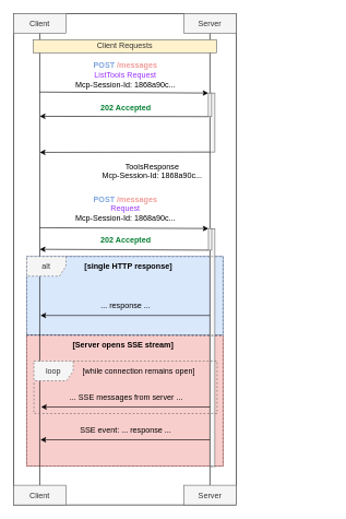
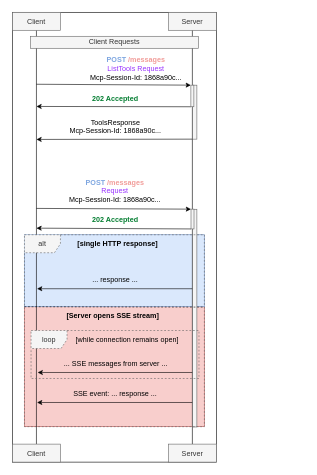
- <mxCell id="9" value="Client Requests" style="rounded=0;whiteSpace=wrap;html=1;fillColor=#fff2cc;fontColor=#333333;strokeColor=#666666;" vertex="1" parent="1"><mxGeometry x="50" y="60" width="280" height="20" as="geometry" /></mxCell>
+ <mxCell id="9" value="Client Requests" style="rounded=0;whiteSpace=wrap;html=1;fillColor=#f5f5f5;fontColor=#333333;strokeColor=#666666;" vertex="1" parent="1"><mxGeometry x="50" y="60" width="280" height="20" as="geometry" /></mxCell>
- <mxCell id="10" value="&lt;span style=&quot;font-family: Helvetica; font-size: 12px; font-style: normal; font-variant-ligatures: normal; font-variant-caps: normal; letter-spacing: normal; orphans: 2; text-indent: 0px; text-transform: none; widows: 2; word-spacing: 0px; -webkit-text-stroke-width: 0px; white-space: normal; text-decoration-thickness: initial; text-decoration-style: initial; text-decoration-color: initial; float: none; display: inline !important;&quot;&gt;&lt;font style=&quot;color: rgb(126, 166, 224);&quot;&gt;&lt;b style=&quot;&quot;&gt;POST&lt;/b&gt;&lt;/font&gt;&lt;/span&gt;&lt;span style=&quot;color: rgb(0, 0, 0); font-family: Helvetica; font-size: 12px; font-style: normal; font-variant-ligatures: normal; font-variant-caps: normal; font-weight: 400; letter-spacing: normal; orphans: 2; text-indent: 0px; text-transform: none; widows: 2; word-spacing: 0px; -webkit-text-stroke-width: 0px; white-space: normal; text-decoration-thickness: initial; text-decoration-style: initial; text-decoration-color: initial; float: none; display: inline !important;&quot;&gt; &lt;/span&gt;&lt;span style=&quot;font-family: Helvetica; font-size: 12px; font-style: normal; font-variant-ligatures: normal; font-variant-caps: normal; letter-spacing: normal; orphans: 2; text-indent: 0px; text-transform: none; widows: 2; word-spacing: 0px; -webkit-text-stroke-width: 0px; white-space: normal; text-decoration-thickness: initial; text-decoration-style: initial; text-decoration-color: initial; float: none; display: inline !important;&quot;&gt;&lt;font style=&quot;color: rgb(241, 156, 153);&quot;&gt;&lt;b style=&quot;&quot;&gt;/messages&lt;/b&gt;&lt;/font&gt;&lt;/span&gt;&lt;div&gt;&lt;span style=&quot;background-color: transparent;&quot;&gt;&lt;font style=&quot;color: rgb(153, 51, 255);&quot;&gt;ListTools Request&lt;/font&gt;&lt;/span&gt;&lt;/div&gt;&lt;div&gt;Mcp-Session-Id: 1868a90c...&lt;span style=&quot;background-color: transparent;&quot;&gt;&lt;/span&gt;&lt;/div&gt;" style="text;whiteSpace=wrap;html=1;fillColor=none;align=center;" vertex="1" parent="1"><mxGeometry x="112" y="86" width="158" height="50" as="geometry" /></mxCell>
+ <mxCell id="10" value="&lt;span style=&quot;font-family: Helvetica; font-size: 12px; font-style: normal; font-variant-ligatures: normal; font-variant-caps: normal; letter-spacing: normal; orphans: 2; text-indent: 0px; text-transform: none; widows: 2; word-spacing: 0px; -webkit-text-stroke-width: 0px; white-space: normal; text-decoration-thickness: initial; text-decoration-style: initial; text-decoration-color: initial; float: none; display: inline !important;&quot;&gt;&lt;font style=&quot;color: rgb(126, 166, 224);&quot;&gt;&lt;b style=&quot;&quot;&gt;POST&lt;/b&gt;&lt;/font&gt;&lt;/span&gt;&lt;span style=&quot;color: rgb(0, 0, 0); font-family: Helvetica; font-size: 12px; font-style: normal; font-variant-ligatures: normal; font-variant-caps: normal; font-weight: 400; letter-spacing: normal; orphans: 2; text-indent: 0px; text-transform: none; widows: 2; word-spacing: 0px; -webkit-text-stroke-width: 0px; white-space: normal; text-decoration-thickness: initial; text-decoration-style: initial; text-decoration-color: initial; float: none; display: inline !important;&quot;&gt; &lt;/span&gt;&lt;span style=&quot;font-family: Helvetica; font-size: 12px; font-style: normal; font-variant-ligatures: normal; font-variant-caps: normal; letter-spacing: normal; orphans: 2; text-indent: 0px; text-transform: none; widows: 2; word-spacing: 0px; -webkit-text-stroke-width: 0px; white-space: normal; text-decoration-thickness: initial; text-decoration-style: initial; text-decoration-color: initial; float: none; display: inline !important;&quot;&gt;&lt;font style=&quot;color: rgb(241, 156, 153);&quot;&gt;&lt;b style=&quot;&quot;&gt;/messages&lt;/b&gt;&lt;/font&gt;&lt;/span&gt;&lt;div&gt;&lt;span style=&quot;background-color: transparent;&quot;&gt;&lt;font style=&quot;color: rgb(153, 51, 255);&quot;&gt;ListTools Request&lt;/font&gt;&lt;/span&gt;&lt;/div&gt;&lt;div&gt;Mcp-Session-Id: 1868a90c...&lt;span style=&quot;background-color: transparent;&quot;&gt;&lt;/span&gt;&lt;/div&gt;" style="text;whiteSpace=wrap;html=1;fillColor=none;align=center;" vertex="1" parent="1"><mxGeometry x="147" y="86" width="158" height="50" as="geometry" /></mxCell>
- <mxCell id="34" value="&lt;font&gt;&lt;span style=&quot;font-family: Helvetica; font-size: 12px; font-style: normal; font-variant-ligatures: normal; font-variant-caps: normal; font-weight: 400; letter-spacing: normal; orphans: 2; text-indent: 0px; text-transform: none; widows: 2; word-spacing: 0px; -webkit-text-stroke-width: 0px; white-space: normal; text-decoration-thickness: initial; text-decoration-style: initial; text-decoration-color: initial; float: none; display: inline !important;&quot;&gt;ToolsResponse&lt;/span&gt;&lt;br style=&quot;forced-color-adjust: none; font-family: Helvetica; font-size: 12px; font-style: normal; font-variant-ligatures: normal; font-variant-caps: normal; font-weight: 400; letter-spacing: normal; orphans: 2; text-indent: 0px; text-transform: none; widows: 2; word-spacing: 0px; -webkit-text-stroke-width: 0px; white-space: normal; text-decoration-thickness: initial; text-decoration-style: initial; text-decoration-color: initial;&quot;&gt;&lt;span style=&quot;font-family: Helvetica; font-size: 12px; font-style: normal; font-variant-ligatures: normal; font-variant-caps: normal; font-weight: 400; letter-spacing: normal; orphans: 2; text-indent: 0px; text-transform: none; widows: 2; word-spacing: 0px; -webkit-text-stroke-width: 0px; white-space: normal; text-decoration-thickness: initial; text-decoration-style: initial; text-decoration-color: initial; float: none; display: inline !important;&quot;&gt;Mcp-Session-Id: 1868a90c...&lt;/span&gt;&lt;/font&gt;" style="text;whiteSpace=wrap;html=1;align=center;" vertex="1" parent="1"><mxGeometry x="152" y="240" width="160" height="44" as="geometry" /></mxCell>
+ <mxCell id="34" value="&lt;font&gt;&lt;span style=&quot;font-family: Helvetica; font-size: 12px; font-style: normal; font-variant-ligatures: normal; font-variant-caps: normal; font-weight: 400; letter-spacing: normal; orphans: 2; text-indent: 0px; text-transform: none; widows: 2; word-spacing: 0px; -webkit-text-stroke-width: 0px; white-space: normal; text-decoration-thickness: initial; text-decoration-style: initial; text-decoration-color: initial; float: none; display: inline !important;&quot;&gt;ToolsResponse&lt;/span&gt;&lt;br style=&quot;forced-color-adjust: none; font-family: Helvetica; font-size: 12px; font-style: normal; font-variant-ligatures: normal; font-variant-caps: normal; font-weight: 400; letter-spacing: normal; orphans: 2; text-indent: 0px; text-transform: none; widows: 2; word-spacing: 0px; -webkit-text-stroke-width: 0px; white-space: normal; text-decoration-thickness: initial; text-decoration-style: initial; text-decoration-color: initial;&quot;&gt;&lt;span style=&quot;font-family: Helvetica; font-size: 12px; font-style: normal; font-variant-ligatures: normal; font-variant-caps: normal; font-weight: 400; letter-spacing: normal; orphans: 2; text-indent: 0px; text-transform: none; widows: 2; word-spacing: 0px; -webkit-text-stroke-width: 0px; white-space: normal; text-decoration-thickness: initial; text-decoration-style: initial; text-decoration-color: initial; float: none; display: inline !important;&quot;&gt;Mcp-Session-Id: 1868a90c...&lt;/span&gt;&lt;/font&gt;" style="text;whiteSpace=wrap;html=1;align=center;" vertex="1" parent="1"><mxGeometry x="112" y="190" width="160" height="44" as="geometry" /></mxCell>
